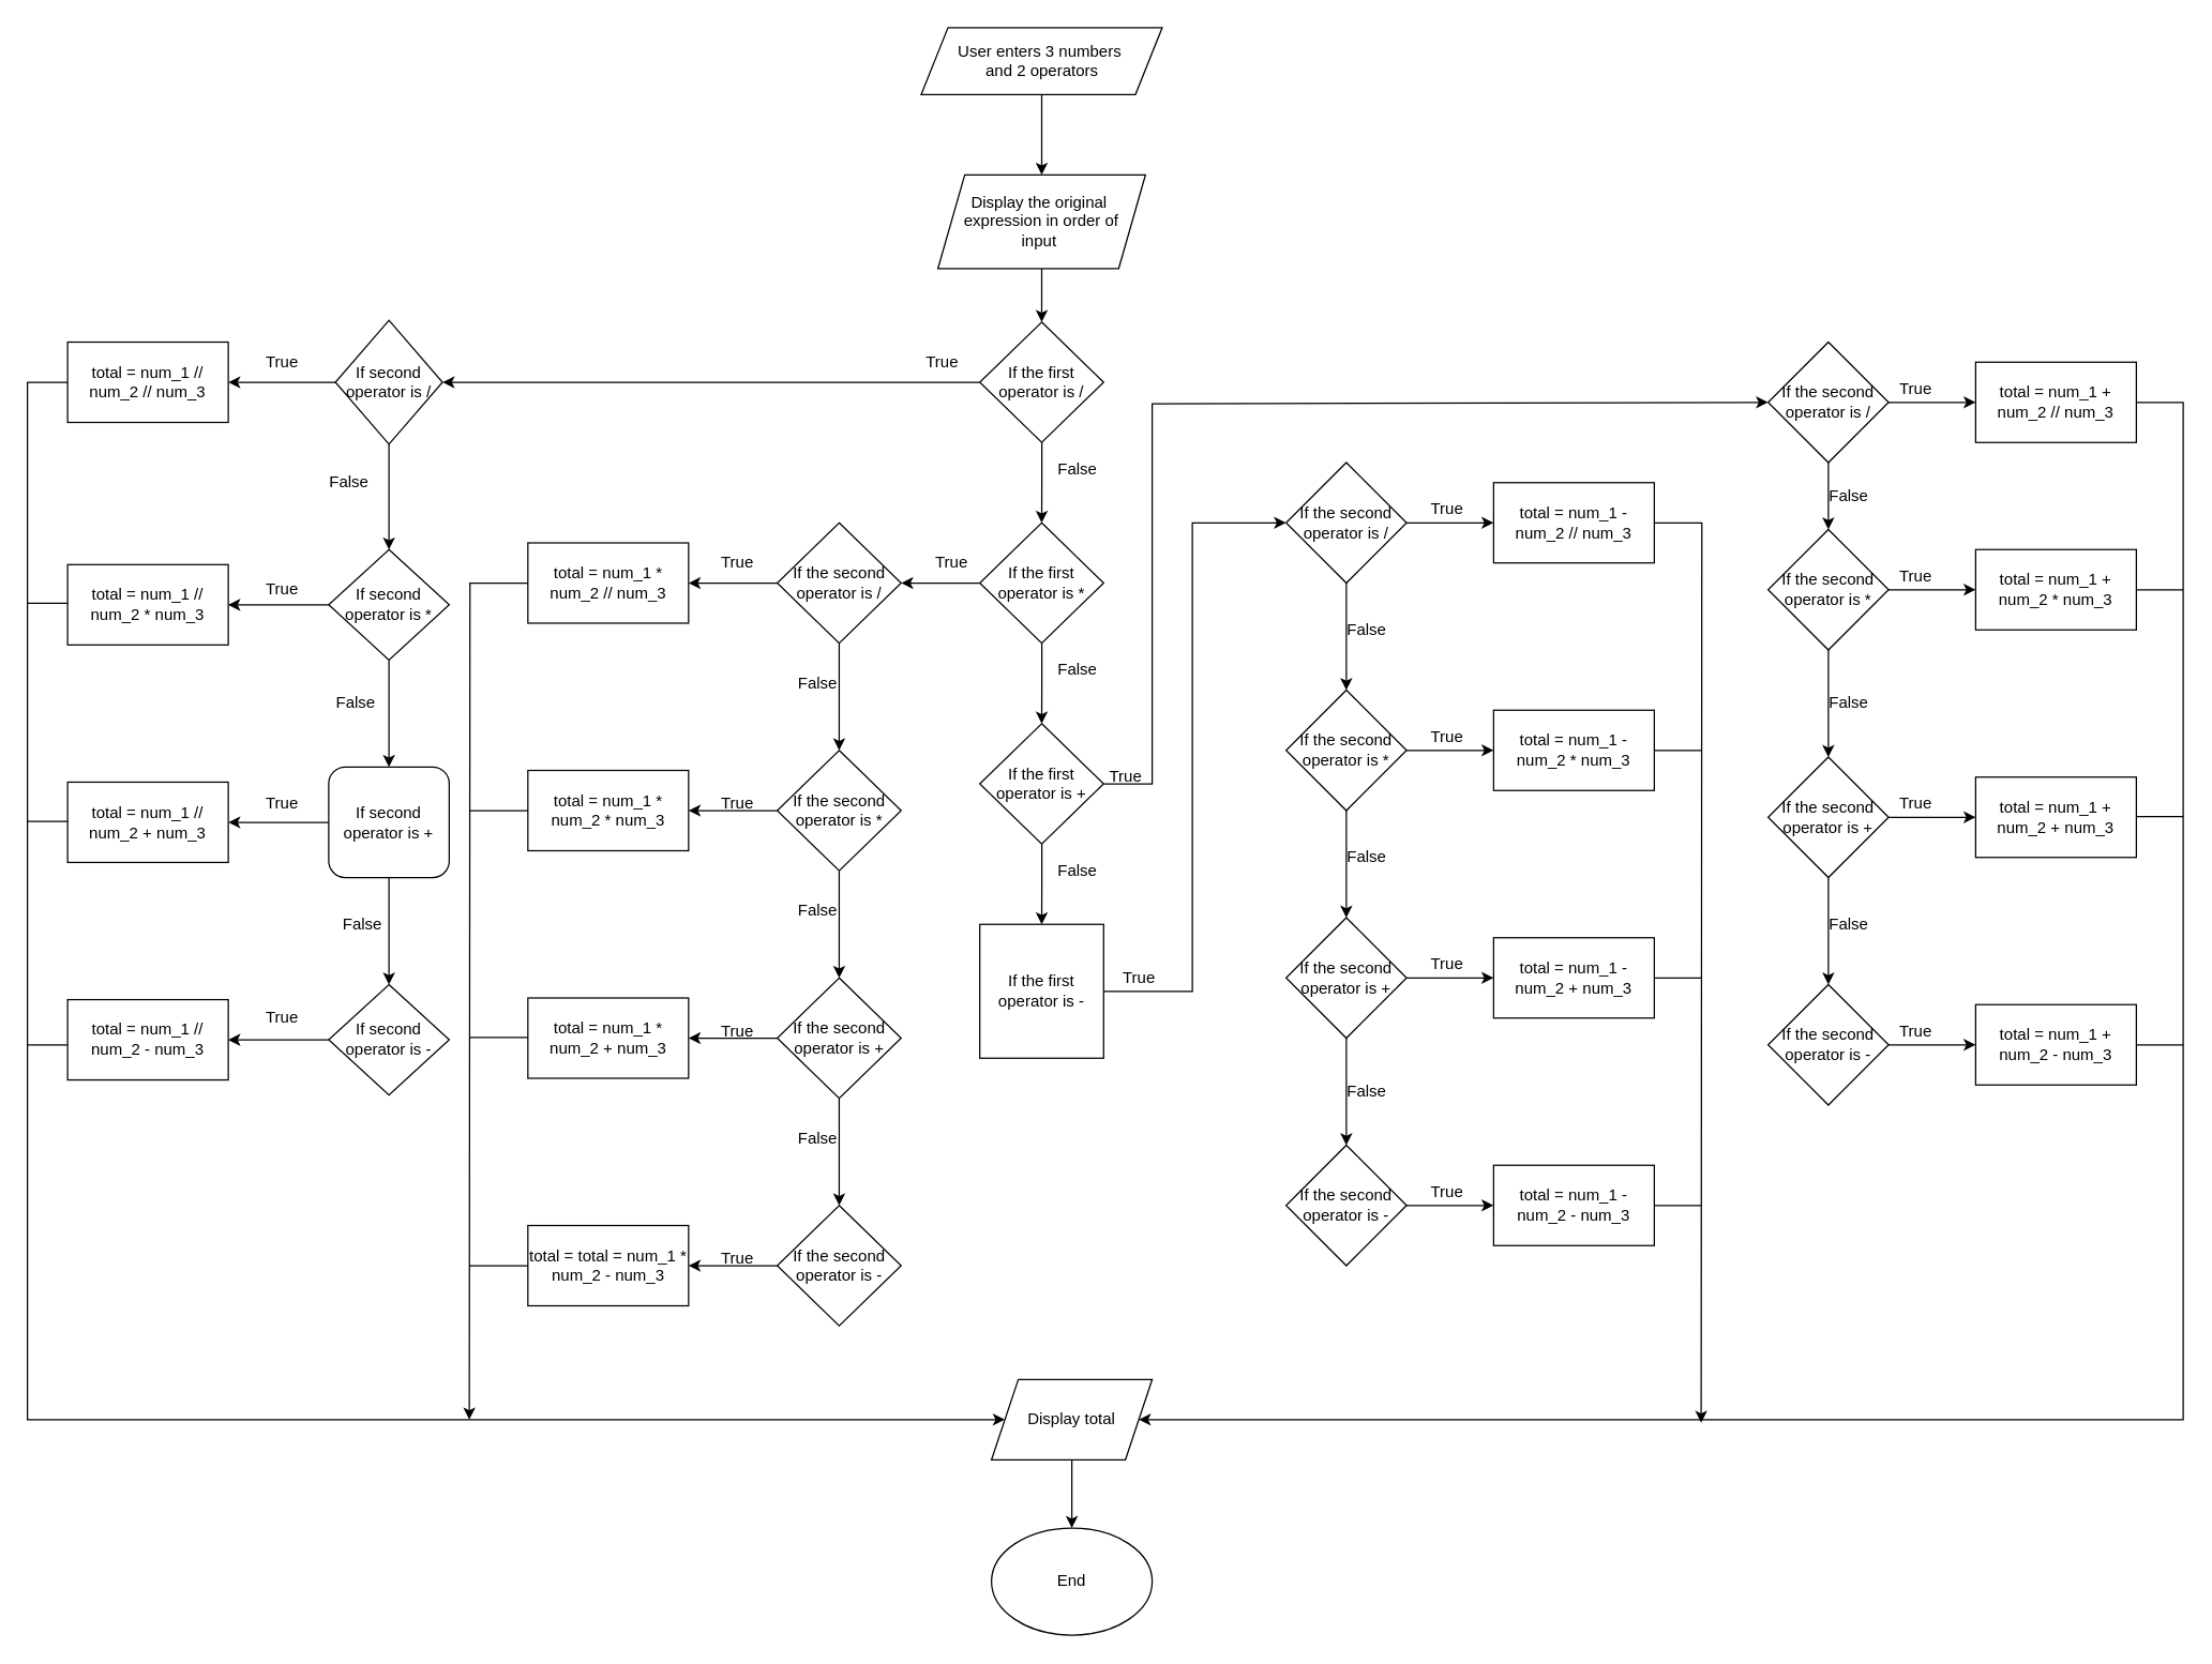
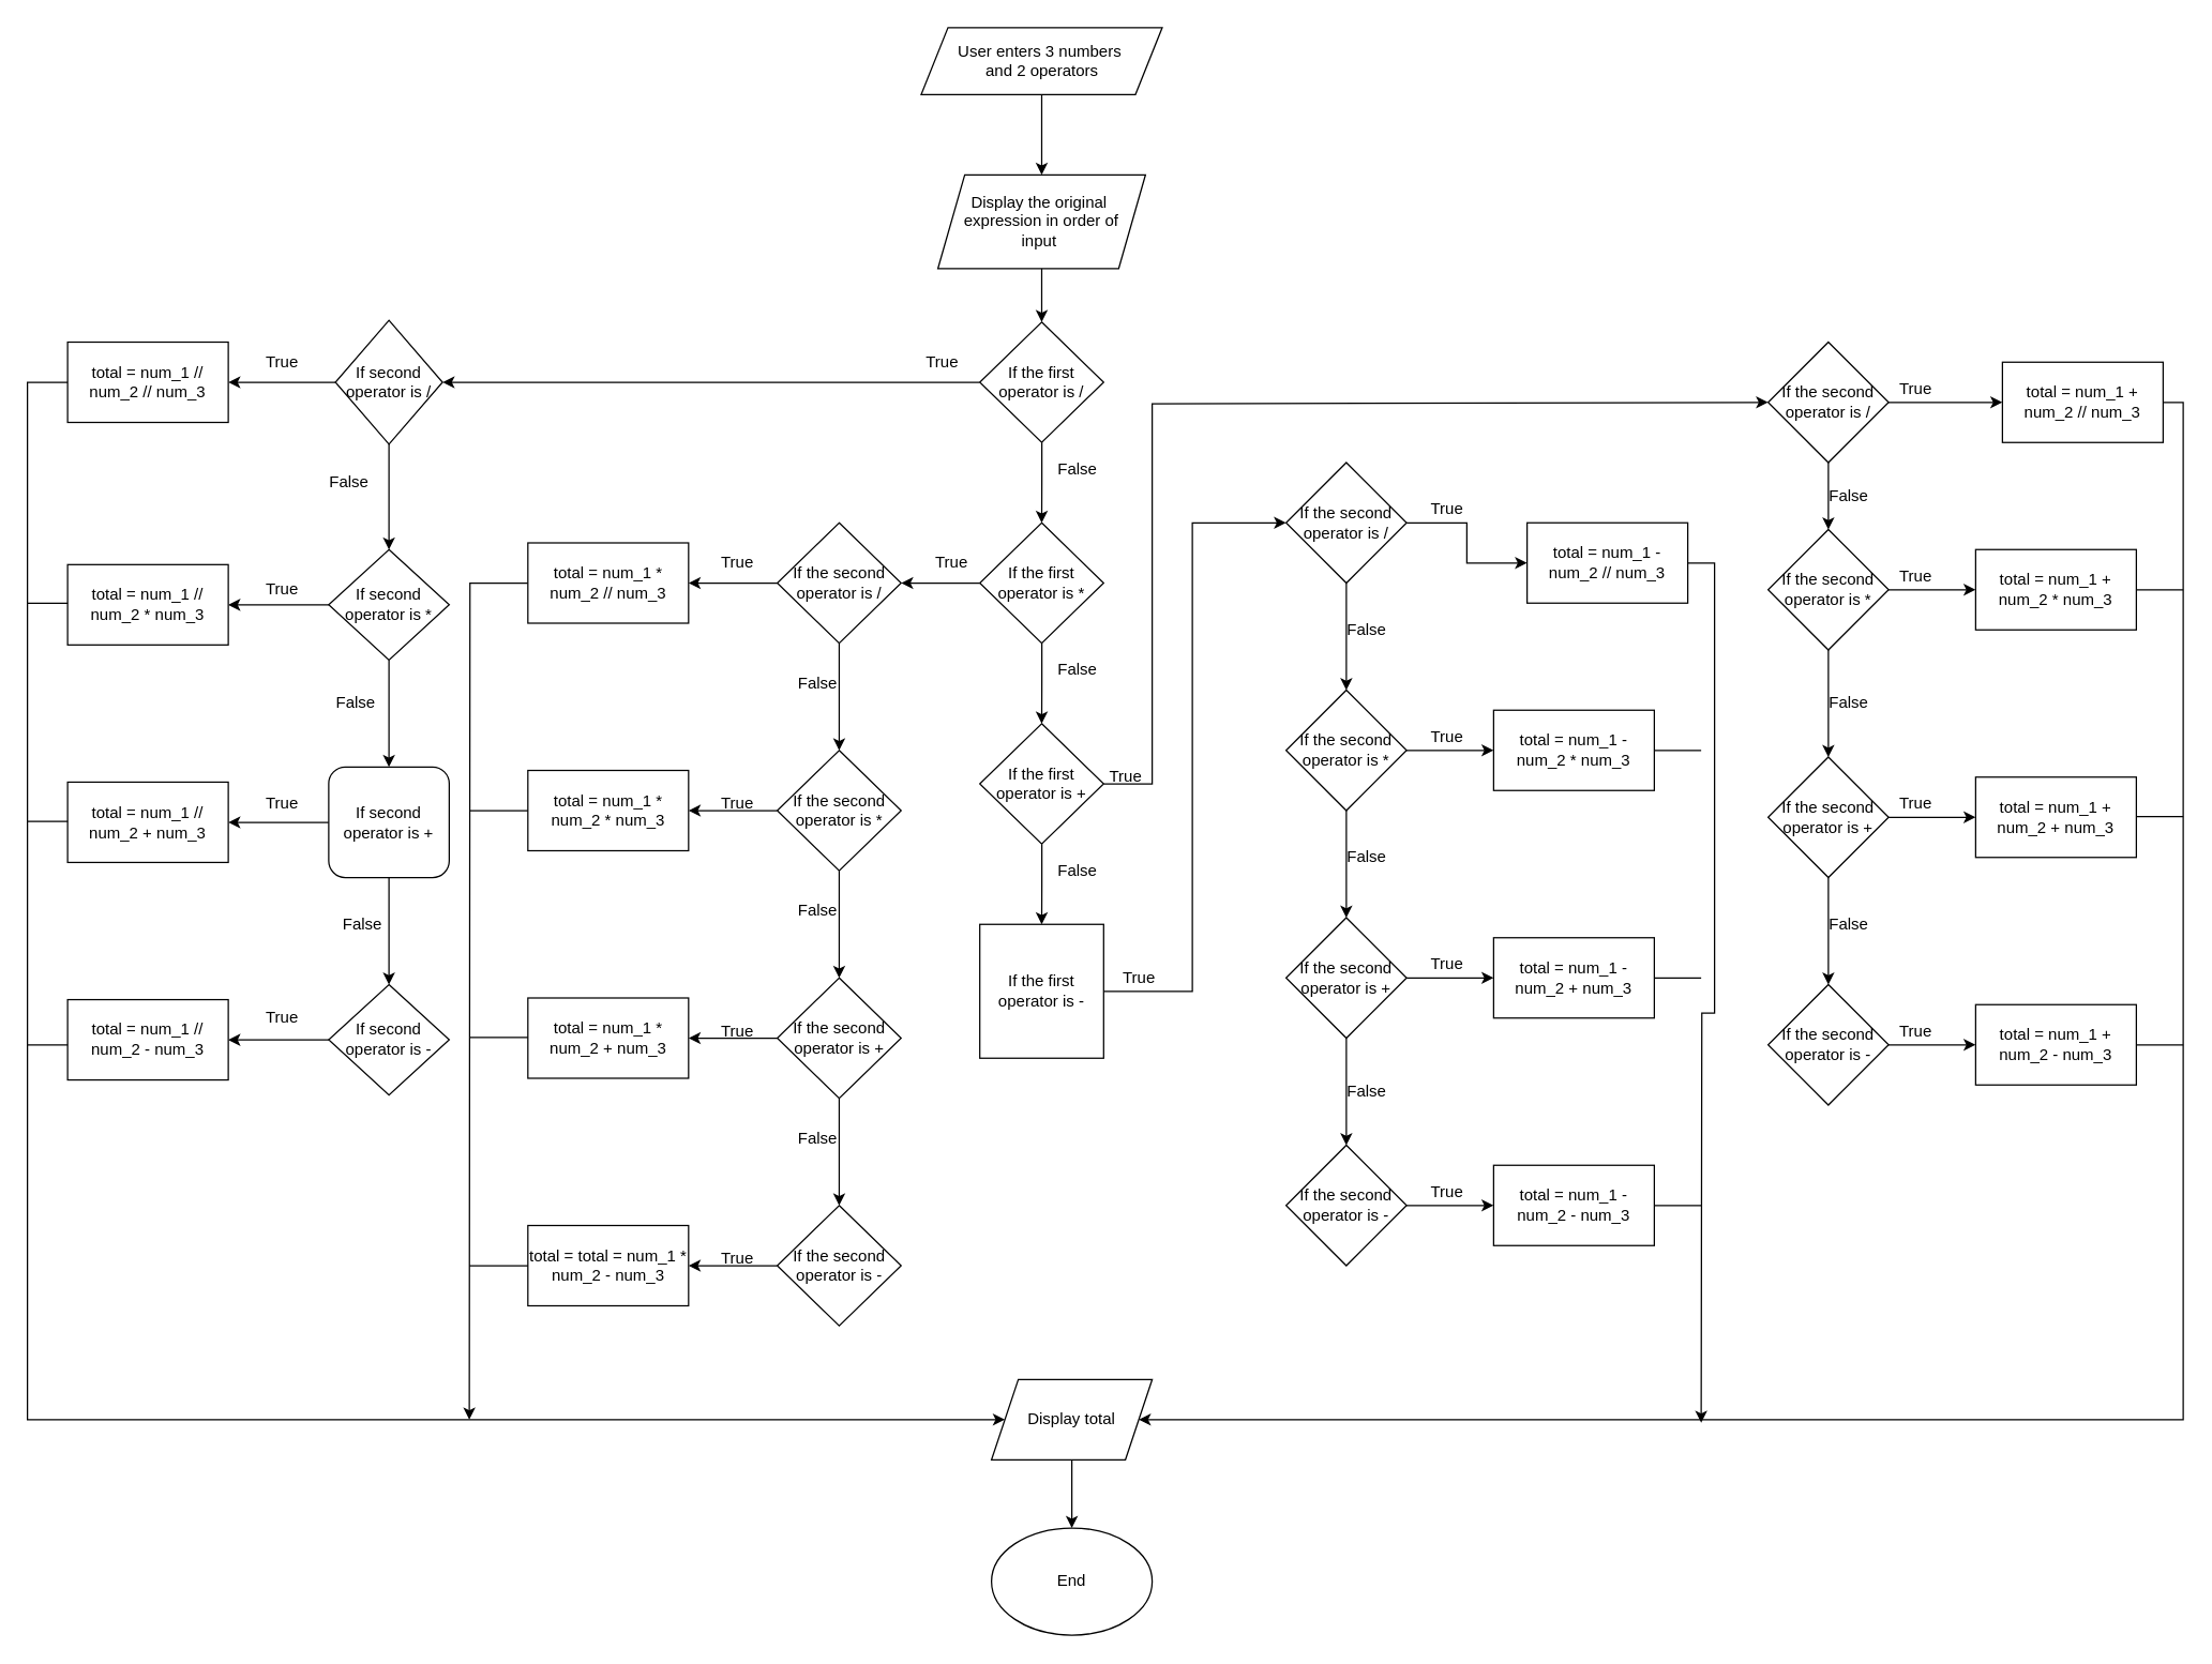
- <mxCell id="73" value="&lt;span&gt;total = num_1 + num_2 // num_3&lt;/span&gt;" style="whiteSpace=wrap;html=1;" vertex="1" parent="1"><mxGeometry x="1475" y="270" width="120" height="60" as="geometry" /></mxCell>
+ <mxCell id="73" value="&lt;span&gt;total = num_1 + num_2 // num_3&lt;/span&gt;" style="whiteSpace=wrap;html=1;" vertex="1" parent="1"><mxGeometry x="1495" y="270" width="120" height="60" as="geometry" /></mxCell>
- <mxCell id="82" value="&lt;span&gt;total = num_1 - num_2 // num_3&lt;/span&gt;" style="whiteSpace=wrap;html=1;" vertex="1" parent="1"><mxGeometry x="1115" y="360" width="120" height="60" as="geometry" /></mxCell>
+ <mxCell id="82" value="&lt;span&gt;total = num_1 - num_2 // num_3&lt;/span&gt;" style="whiteSpace=wrap;html=1;" vertex="1" parent="1"><mxGeometry x="1140" y="390" width="120" height="60" as="geometry" /></mxCell>
